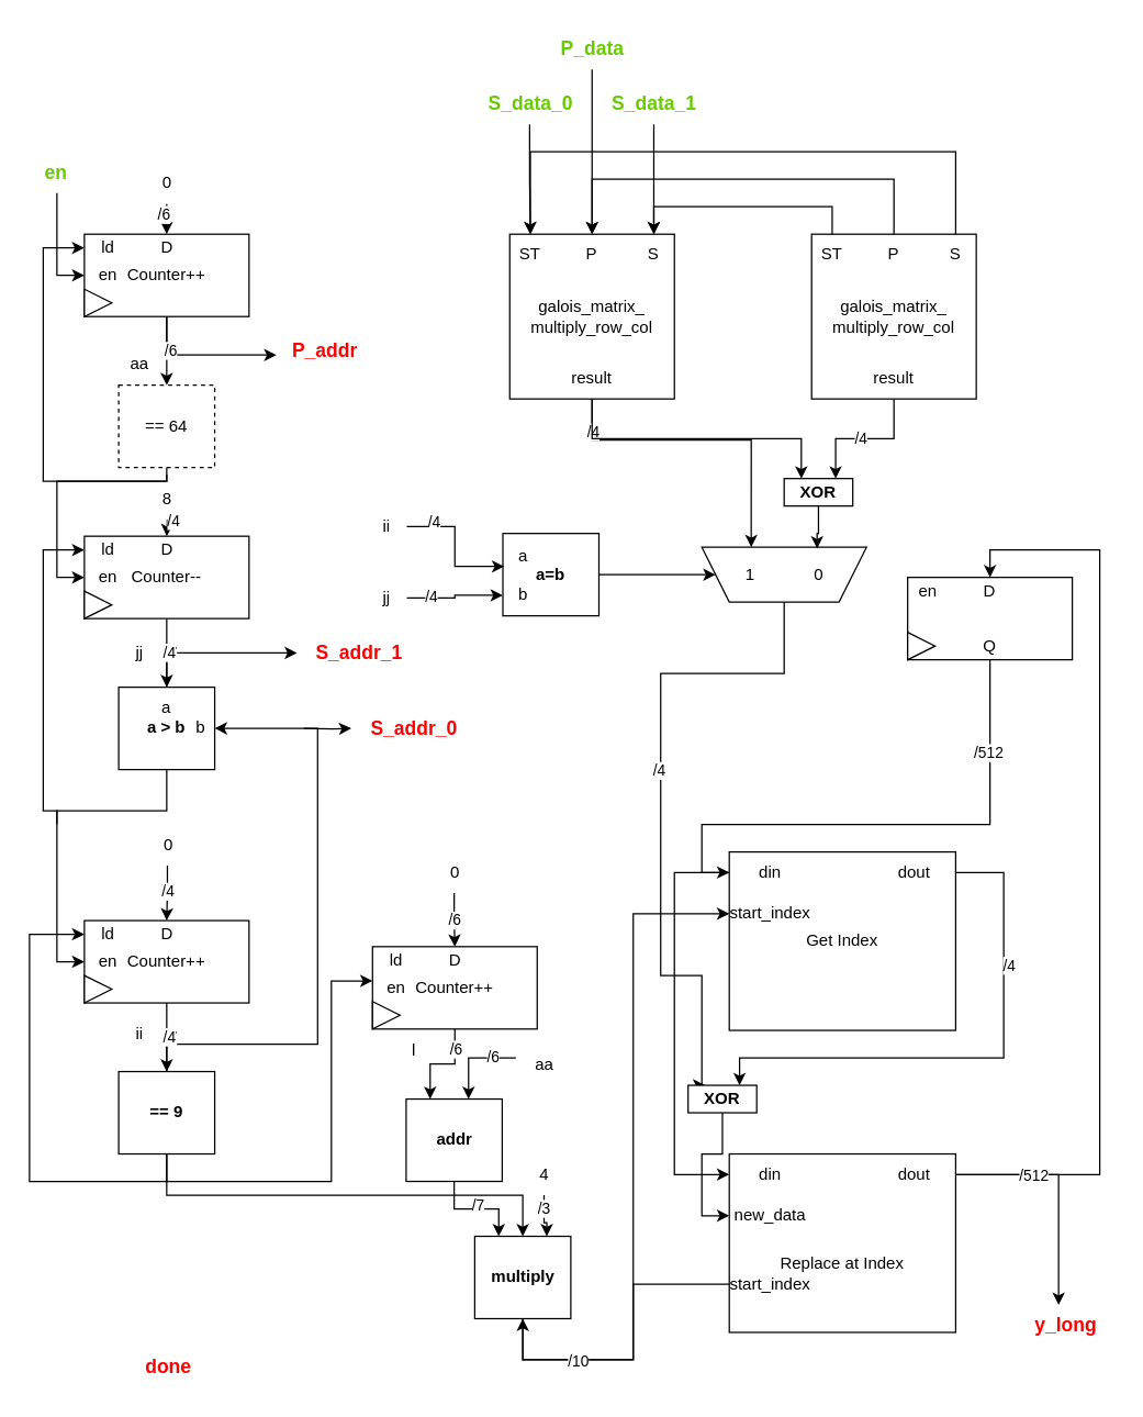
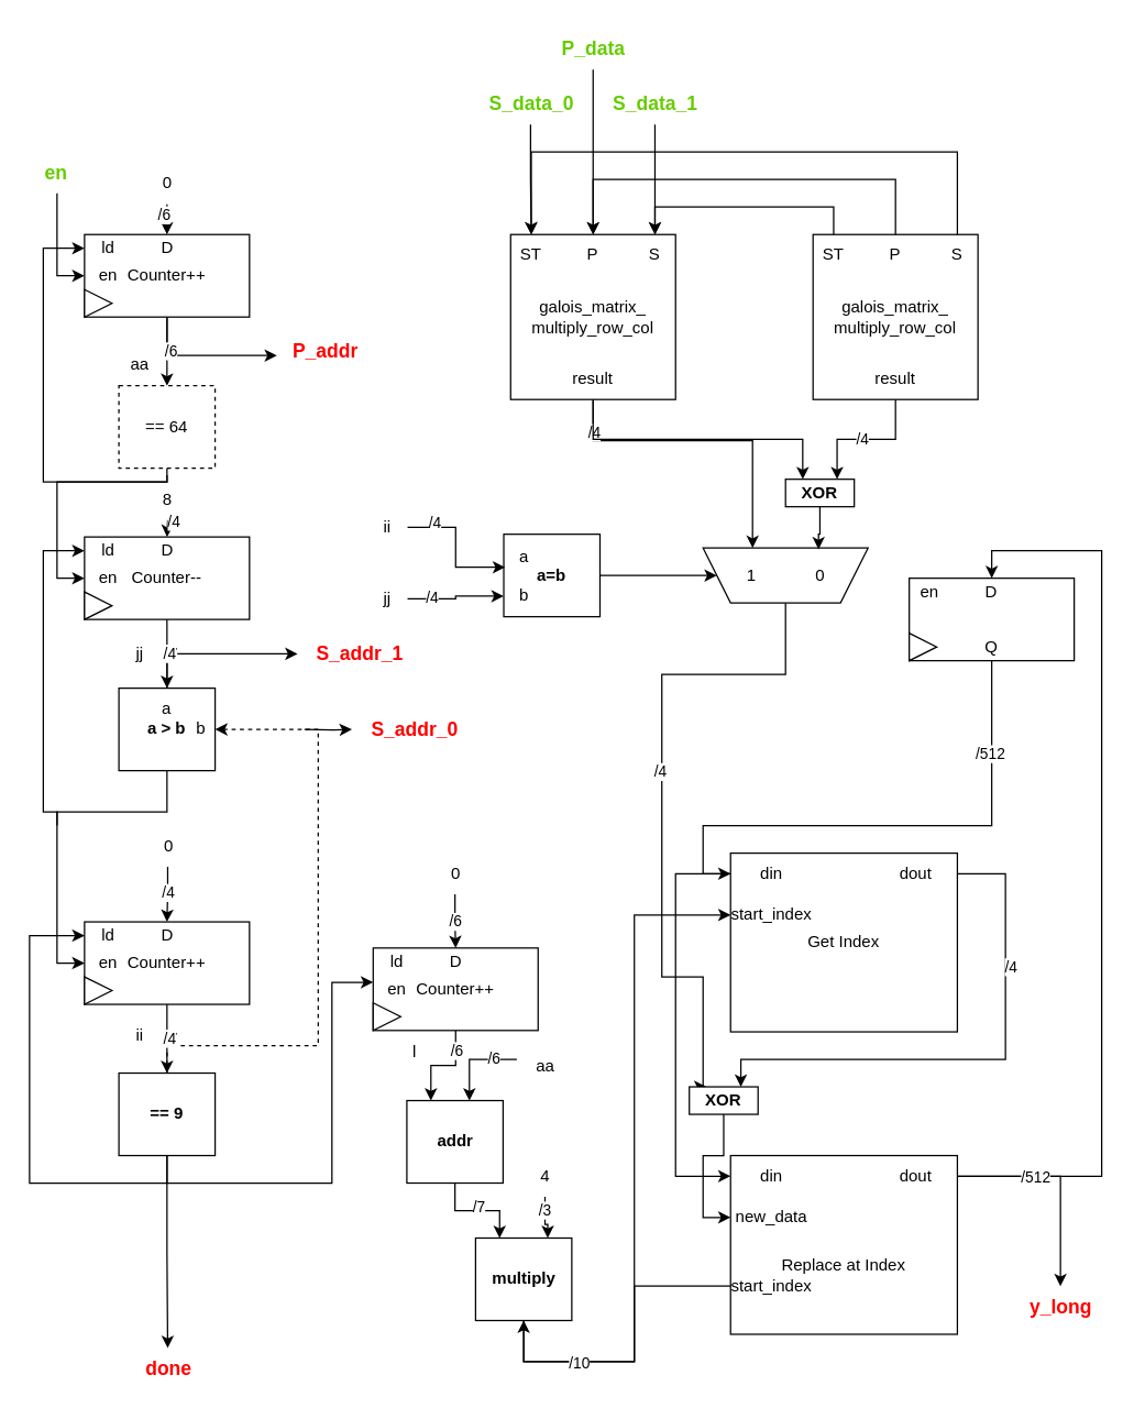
- <mxCell id="32" style="edgeStyle=orthogonalEdgeStyle;rounded=0;orthogonalLoop=1;jettySize=auto;html=1;exitX=0.5;exitY=0;exitDx=0;exitDy=0;entryX=1;entryY=0.5;entryDx=0;entryDy=0;" parent="1" source="45" target="33" edge="1"><mxGeometry relative="1" as="geometry"><mxPoint x="121" y="760" as="sourcePoint" /><Array as="points"><mxPoint x="121" y="760" /><mxPoint x="231" y="760" /><mxPoint x="231" y="530" /></Array></mxGeometry></mxCell>
+ <mxCell id="32" style="edgeStyle=orthogonalEdgeStyle;rounded=0;orthogonalLoop=1;jettySize=auto;html=1;exitX=0.5;exitY=0;exitDx=0;exitDy=0;entryX=1;entryY=0.5;entryDx=0;entryDy=0;dashed=1;" parent="1" source="45" target="33" edge="1"><mxGeometry relative="1" as="geometry"><mxPoint x="121" y="760" as="sourcePoint" /><Array as="points"><mxPoint x="121" y="760" /><mxPoint x="231" y="760" /><mxPoint x="231" y="530" /></Array></mxGeometry></mxCell>
- <mxCell id="123" style="edgeStyle=orthogonalEdgeStyle;rounded=0;orthogonalLoop=1;jettySize=auto;html=1;exitX=0.5;exitY=1;exitDx=0;exitDy=0;" parent="1" source="45" target="118" edge="1"><mxGeometry relative="1" as="geometry" /></mxCell>
+ <mxCell id="123" style="edgeStyle=orthogonalEdgeStyle;rounded=0;orthogonalLoop=1;jettySize=auto;html=1;exitX=0.5;exitY=1;exitDx=0;exitDy=0;" parent="1" source="45" target="124" edge="1"><mxGeometry relative="1" as="geometry" /></mxCell>
- <mxCell id="17" value="&lt;font color=&quot;#ff0000&quot;&gt;&lt;span style=&quot;font-size: 14px;&quot;&gt;&lt;b&gt;y_long&lt;/b&gt;&lt;/span&gt;&lt;/font&gt;" style="text;html=1;align=center;verticalAlign=middle;resizable=0;points=[];autosize=1;strokeColor=none;fillColor=none;" parent="1" vertex="1"><mxGeometry x="741" y="950" width="70" height="30" as="geometry" /></mxCell>
+ <mxCell id="17" value="&lt;font color=&quot;#ff0000&quot;&gt;&lt;span style=&quot;font-size: 14px;&quot;&gt;&lt;b&gt;y_long&lt;/b&gt;&lt;/span&gt;&lt;/font&gt;" style="text;html=1;align=center;verticalAlign=middle;resizable=0;points=[];autosize=1;strokeColor=none;fillColor=none;" parent="1" vertex="1"><mxGeometry x="736" y="935" width="70" height="30" as="geometry" /></mxCell>
